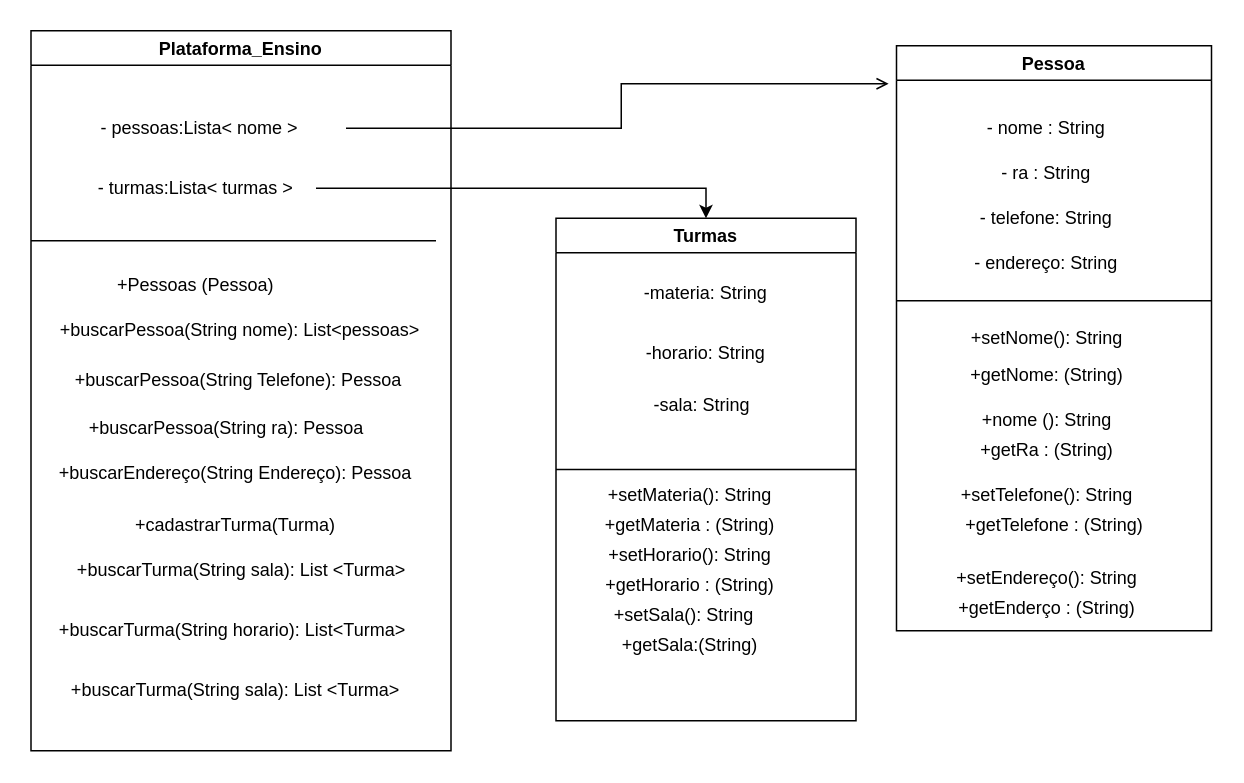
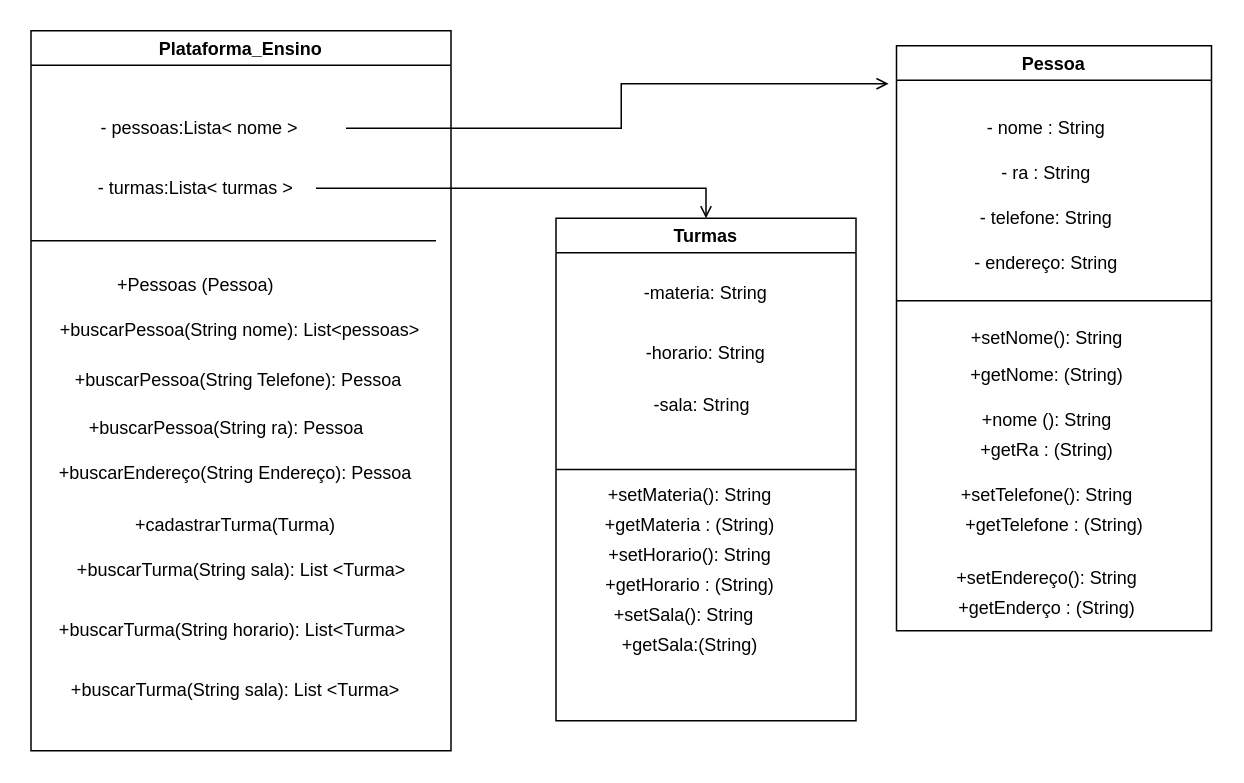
- <mxCell id="39" style="edgeStyle=orthogonalEdgeStyle;rounded=0;orthogonalLoop=1;jettySize=auto;html=1;" parent="1" source="28" target="16" edge="1"><mxGeometry relative="1" as="geometry" /></mxCell>
+ <mxCell id="39" style="edgeStyle=orthogonalEdgeStyle;rounded=0;orthogonalLoop=1;jettySize=auto;html=1;endArrow=open;" parent="1" source="28" target="16" edge="1"><mxGeometry relative="1" as="geometry" /></mxCell>
